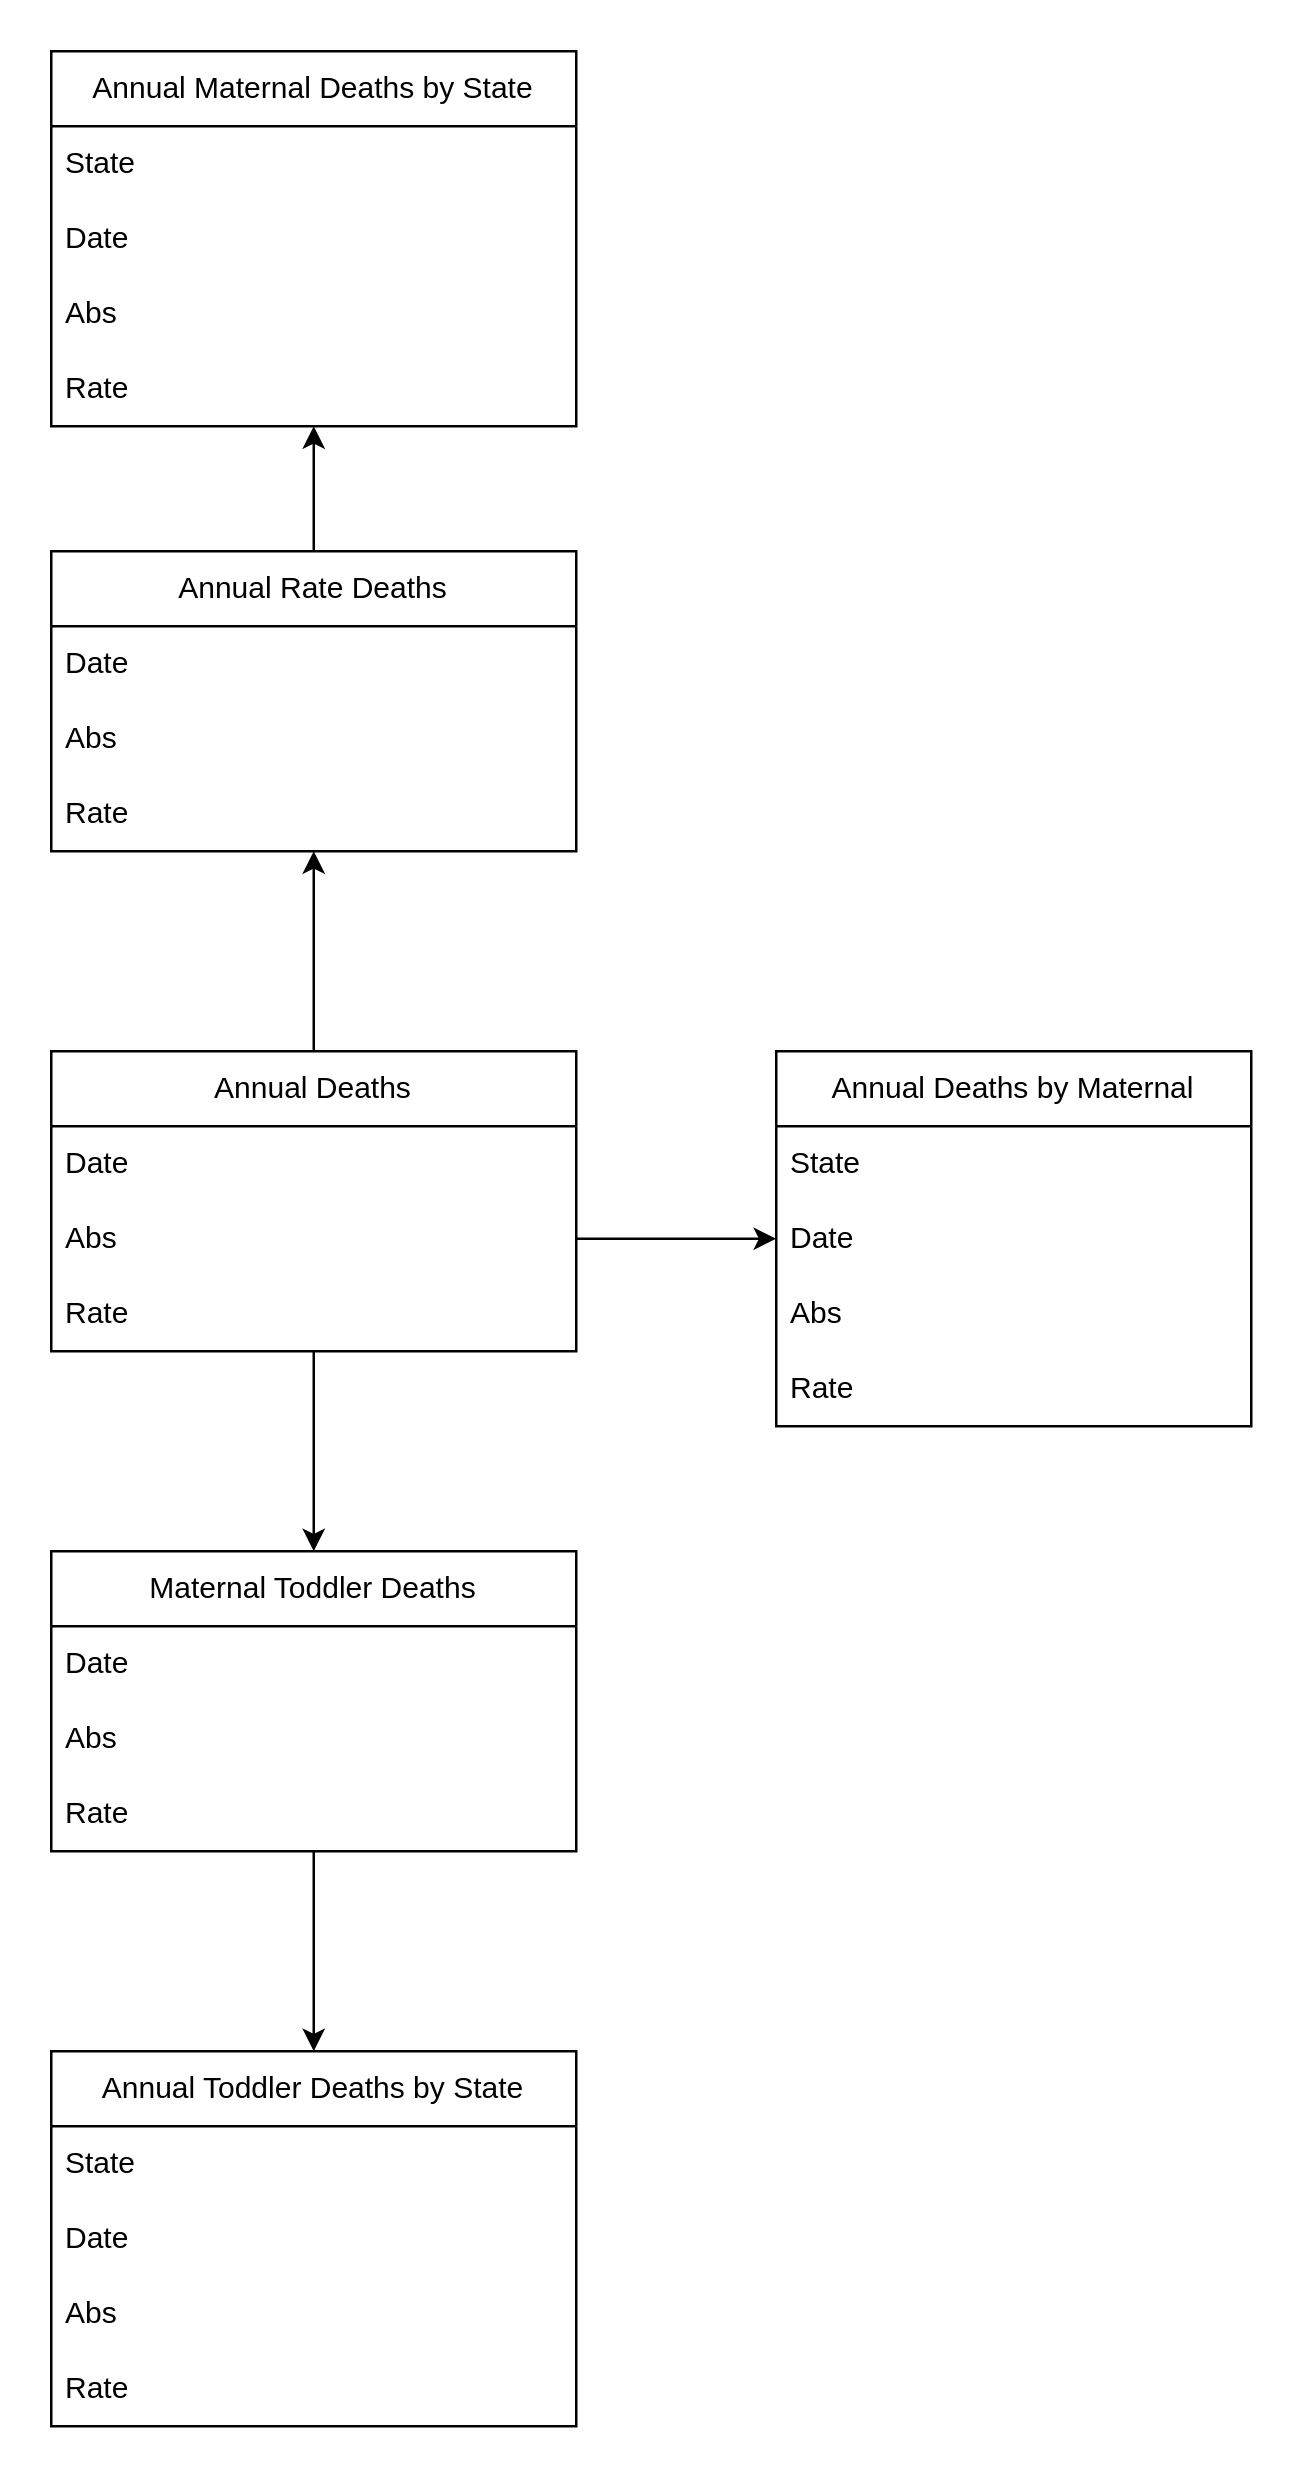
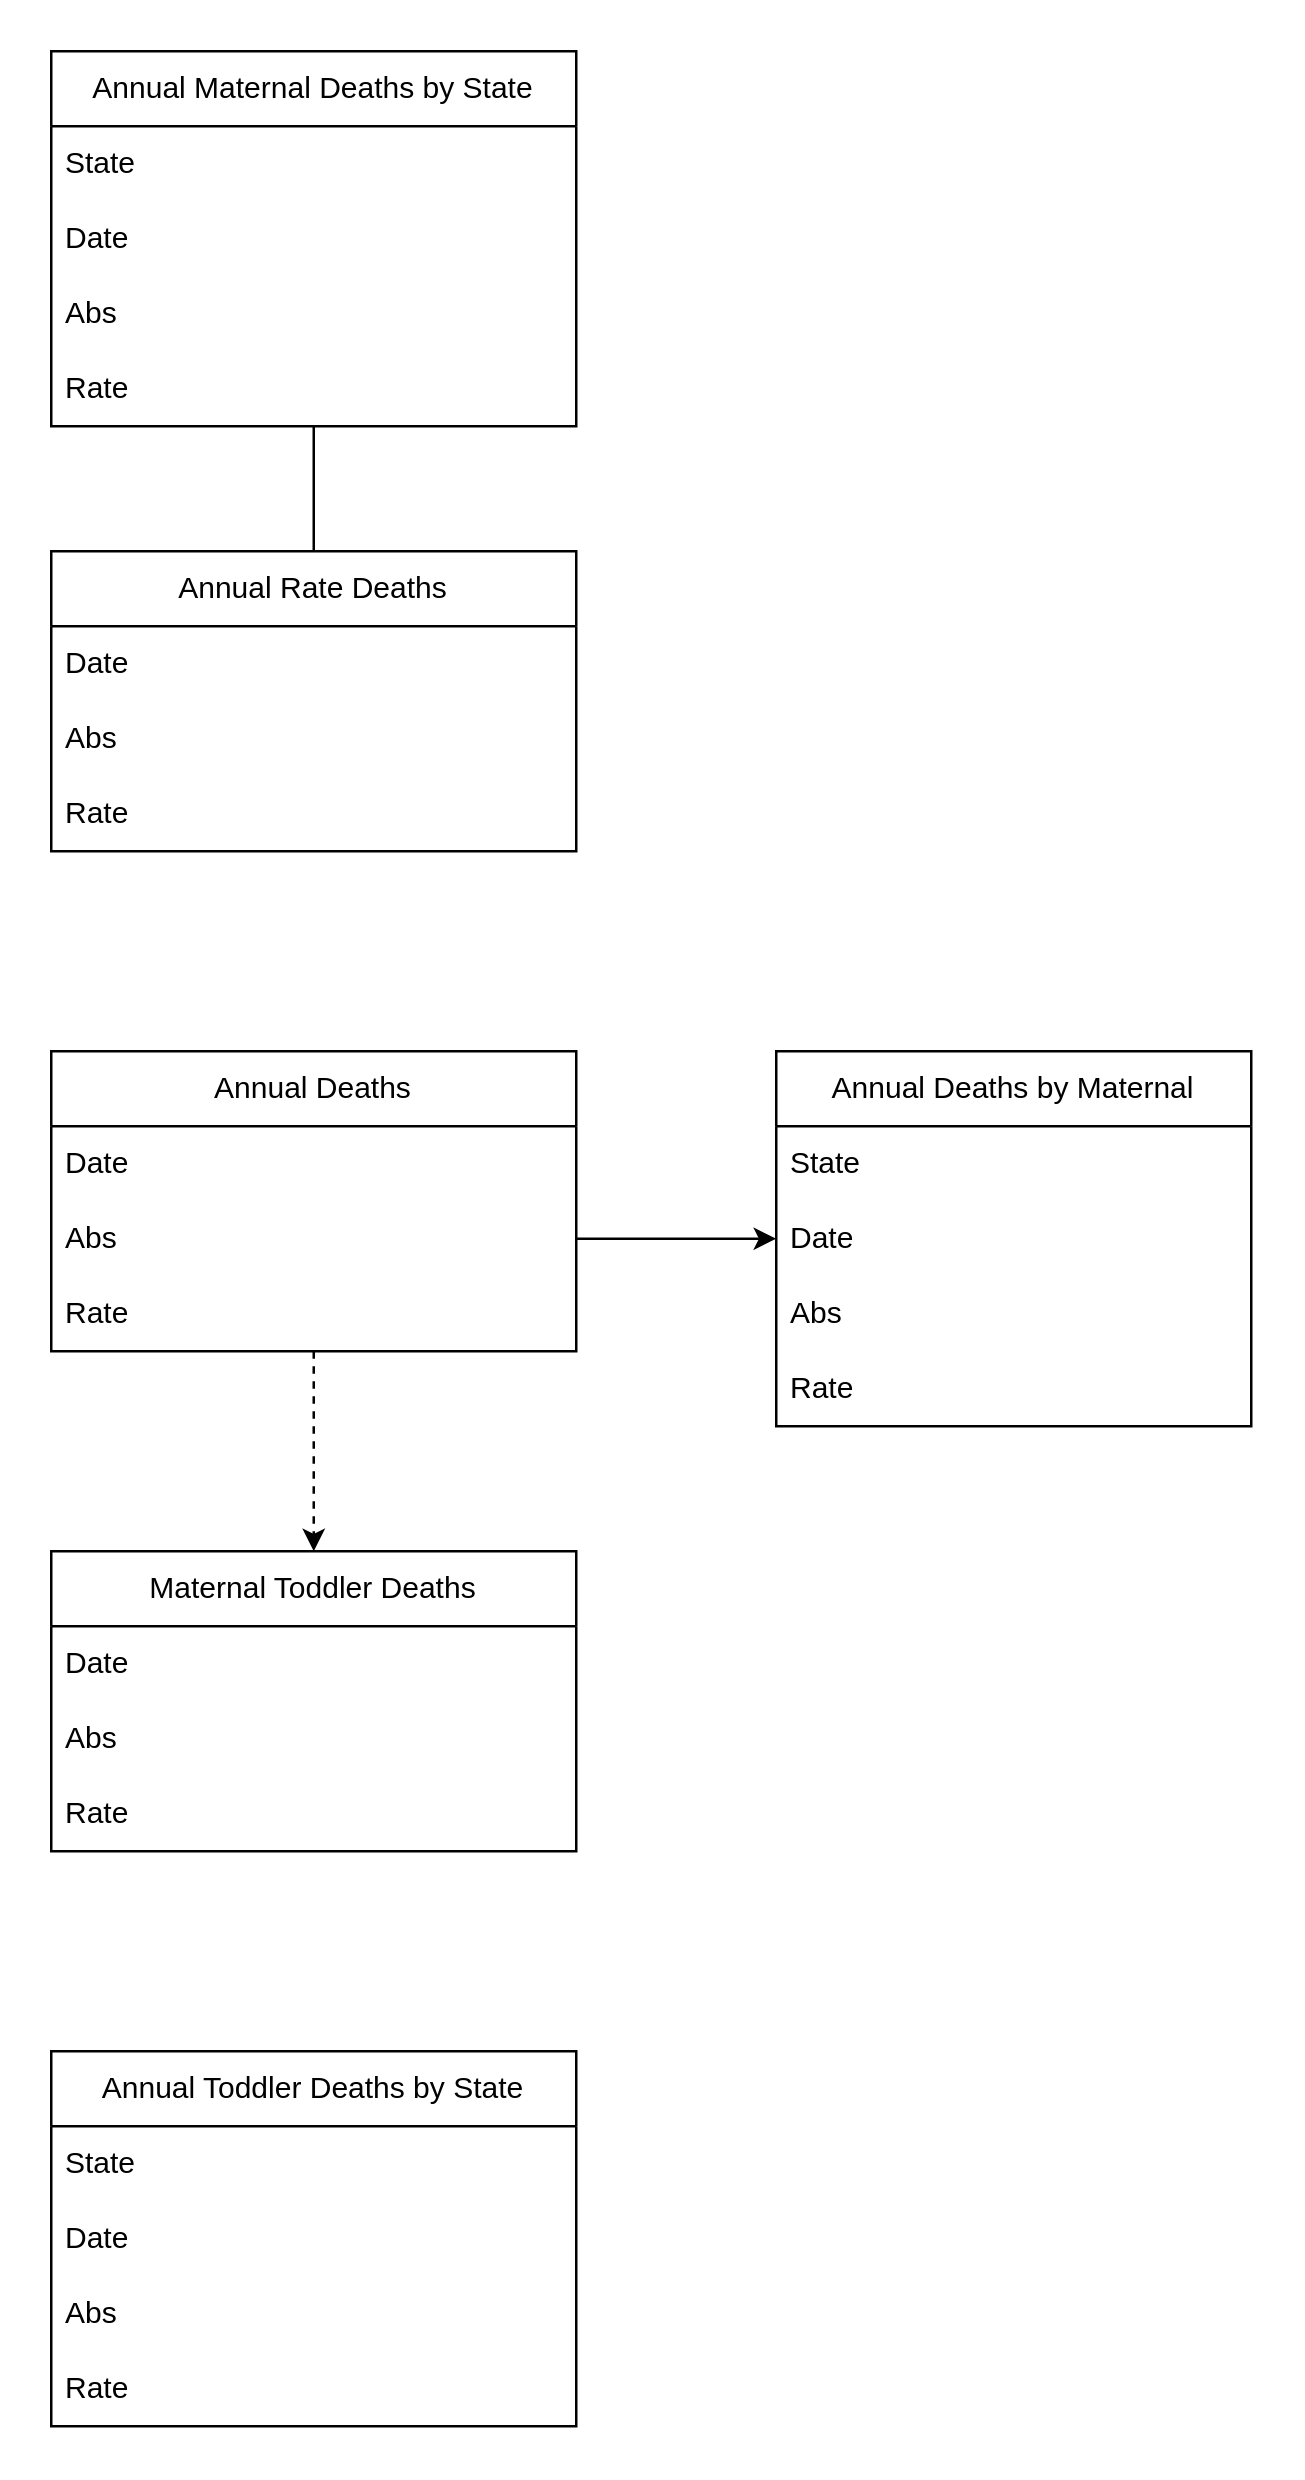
- <mxCell id="14" value="" style="edgeStyle=orthogonalEdgeStyle;rounded=0;orthogonalLoop=1;jettySize=auto;html=1;" edge="1" parent="1" source="15" target="29"><mxGeometry relative="1" as="geometry" /></mxCell>
+ <mxCell id="14" value="" style="edgeStyle=orthogonalEdgeStyle;rounded=0;orthogonalLoop=1;jettySize=auto;html=1;endArrow=none;" edge="1" parent="1" source="15" target="29"><mxGeometry relative="1" as="geometry" /></mxCell>
- <mxCell id="2" value="" style="edgeStyle=orthogonalEdgeStyle;rounded=0;orthogonalLoop=1;jettySize=auto;html=1;" edge="1" parent="1" source="4" target="15"><mxGeometry relative="1" as="geometry" /></mxCell>
- <mxCell id="3" value="" style="edgeStyle=orthogonalEdgeStyle;rounded=0;orthogonalLoop=1;jettySize=auto;html=1;" edge="1" parent="1" source="4" target="20"><mxGeometry relative="1" as="geometry" /></mxCell>
+ <mxCell id="3" value="" style="edgeStyle=orthogonalEdgeStyle;rounded=0;orthogonalLoop=1;jettySize=auto;html=1;dashed=1;" edge="1" parent="1" source="4" target="20"><mxGeometry relative="1" as="geometry" /></mxCell>
- <mxCell id="19" value="" style="edgeStyle=orthogonalEdgeStyle;rounded=0;orthogonalLoop=1;jettySize=auto;html=1;" edge="1" parent="1" source="20" target="24"><mxGeometry relative="1" as="geometry" /></mxCell>
